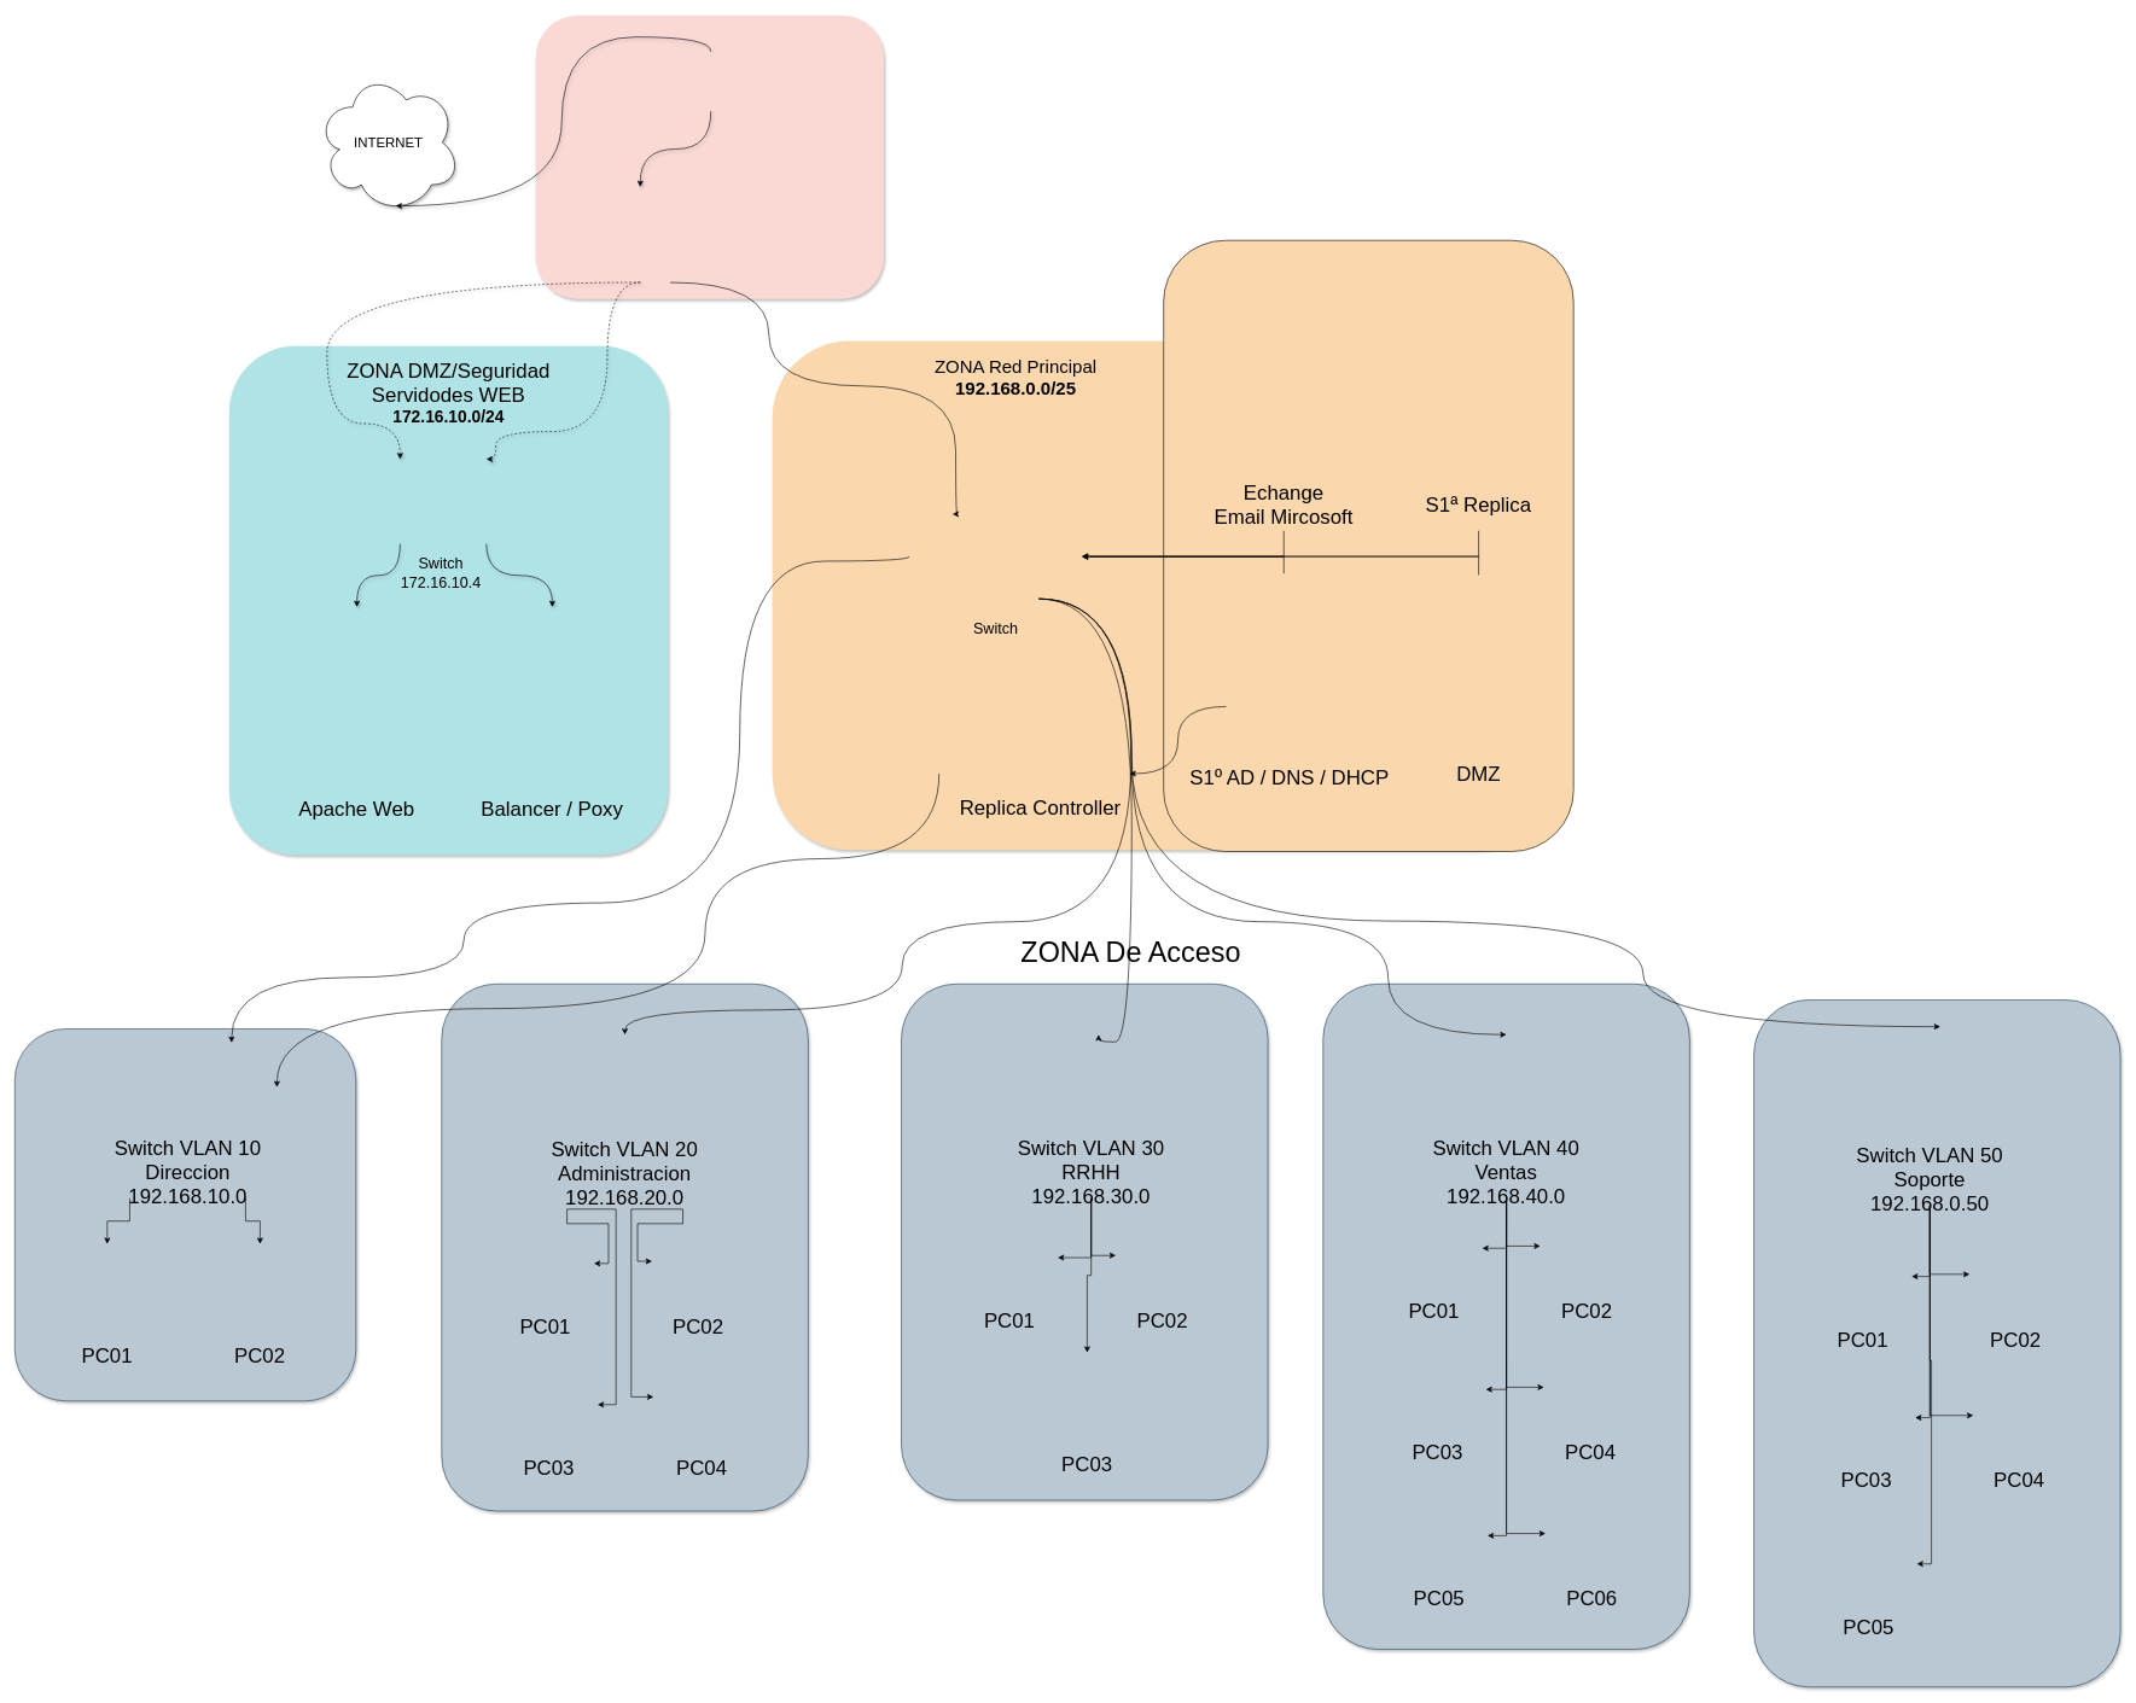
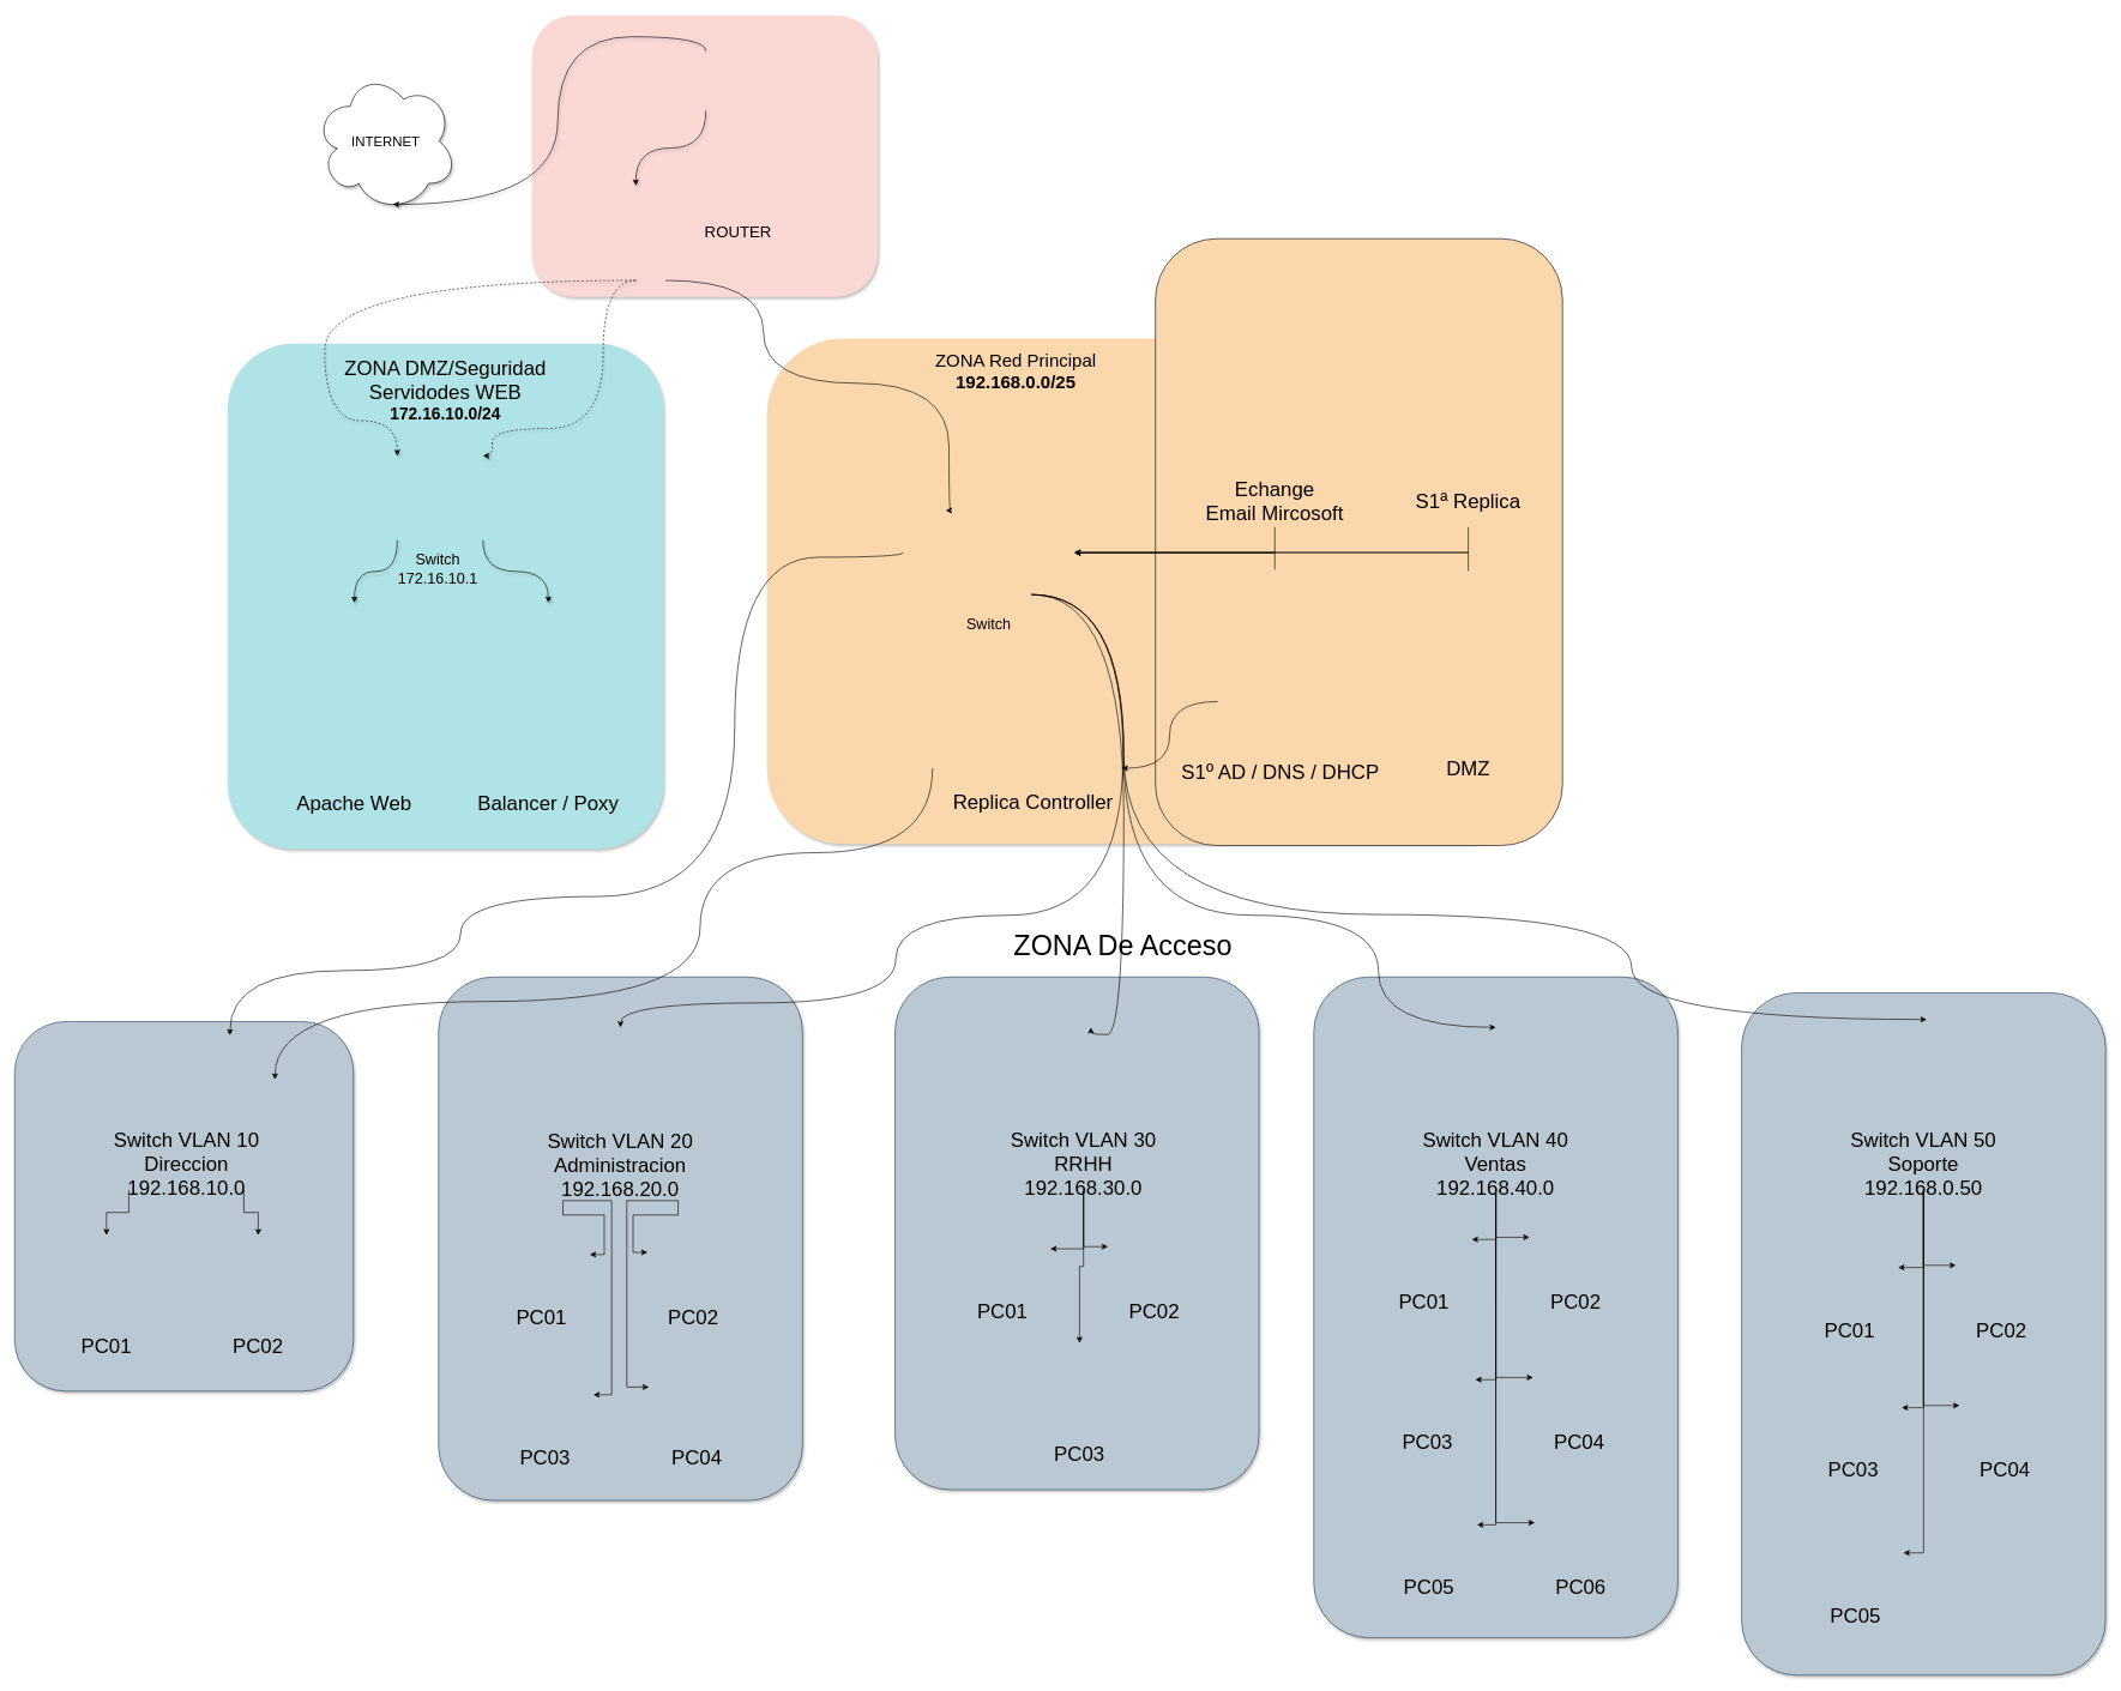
+ <mxCell id="18" value="&lt;font style=&quot;font-size: 22px;&quot;&gt;ROUTER&lt;/font&gt;" style="text;html=1;align=center;verticalAlign=middle;whiteSpace=wrap;rounded=0;shadow=1;" vertex="1" parent="1"><mxGeometry x="966" y="296.98" width="120" height="52" as="geometry" /></mxCell>
- <mxCell id="28" value="&lt;font style=&quot;font-size: 25px;&quot;&gt;ZONA Red Principal&lt;/font&gt;&lt;div&gt;&lt;span style=&quot;font-weight: 700;&quot;&gt;&lt;font style=&quot;font-size: 25px;&quot;&gt;192.168.0.0/25&lt;/font&gt;&lt;/span&gt;&lt;/div&gt;" style="text;html=1;align=center;verticalAlign=middle;whiteSpace=wrap;rounded=0;shadow=1;" vertex="1" parent="1"><mxGeometry x="1242" y="482" width="320" height="73" as="geometry" /></mxCell>
+ <mxCell id="28" value="&lt;font style=&quot;font-size: 25px;&quot;&gt;ZONA Red Principal&lt;/font&gt;&lt;div&gt;&lt;span style=&quot;font-weight: 700;&quot;&gt;&lt;font style=&quot;font-size: 25px;&quot;&gt;192.168.0.0/25&lt;/font&gt;&lt;/span&gt;&lt;/div&gt;" style="text;html=1;align=center;verticalAlign=middle;whiteSpace=wrap;rounded=0;shadow=1;" vertex="1" parent="1"><mxGeometry x="1252" y="477" width="320" height="73" as="geometry" /></mxCell>
- <mxCell id="42" value="&lt;div&gt;&lt;font style=&quot;font-size: 21px;&quot;&gt;Switch&lt;/font&gt;&lt;/div&gt;&lt;font style=&quot;font-size: 21px;&quot;&gt;172.16.10.4&lt;/font&gt;" style="text;html=1;align=center;verticalAlign=middle;whiteSpace=wrap;rounded=0;shadow=1;" vertex="1" parent="1"><mxGeometry x="556.29" y="749.25" width="105" height="81" as="geometry" /></mxCell>
+ <mxCell id="42" value="&lt;div&gt;&lt;font style=&quot;font-size: 21px;&quot;&gt;Switch&lt;/font&gt;&lt;/div&gt;&lt;font style=&quot;font-size: 21px;&quot;&gt;172.16.10.1&lt;/font&gt;" style="text;html=1;align=center;verticalAlign=middle;whiteSpace=wrap;rounded=0;shadow=1;" vertex="1" parent="1"><mxGeometry x="556.29" y="749.25" width="105" height="81" as="geometry" /></mxCell>
- <mxCell id="82" value="&lt;span style=&quot;font-size: 28px;&quot;&gt;Switch VLAN 50&lt;/span&gt;&lt;div&gt;&lt;span style=&quot;font-size: 28px;&quot;&gt;Soporte&lt;/span&gt;&lt;/div&gt;&lt;div&gt;&lt;span style=&quot;font-size: 28px;&quot;&gt;192.168.0.50&lt;/span&gt;&lt;/div&gt;" style="text;html=1;align=center;verticalAlign=middle;whiteSpace=wrap;rounded=0;shadow=1;" vertex="1" parent="1"><mxGeometry x="2504" y="1591" width="320" height="73" as="geometry" /></mxCell>
+ <mxCell id="82" value="&lt;span style=&quot;font-size: 28px;&quot;&gt;Switch VLAN 50&lt;/span&gt;&lt;div&gt;&lt;span style=&quot;font-size: 28px;&quot;&gt;Soporte&lt;/span&gt;&lt;/div&gt;&lt;div&gt;&lt;span style=&quot;font-size: 28px;&quot;&gt;192.168.0.50&lt;/span&gt;&lt;/div&gt;" style="text;html=1;align=center;verticalAlign=middle;whiteSpace=wrap;rounded=0;shadow=1;" vertex="1" parent="1"><mxGeometry x="2514" y="1581" width="320" height="73" as="geometry" /></mxCell>
